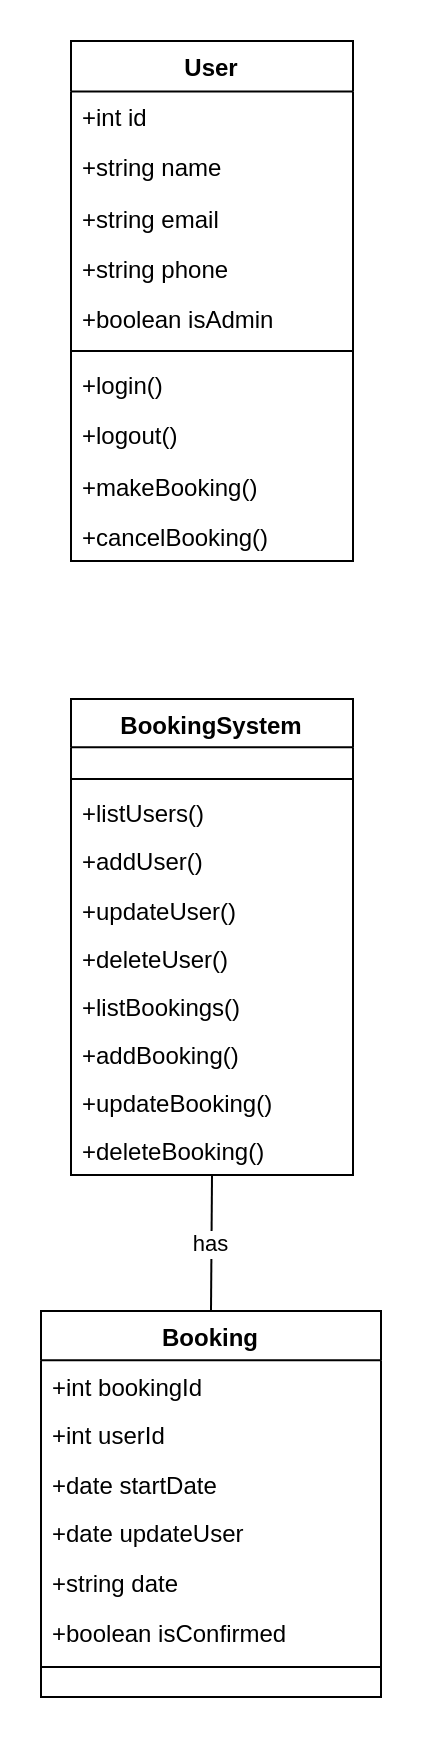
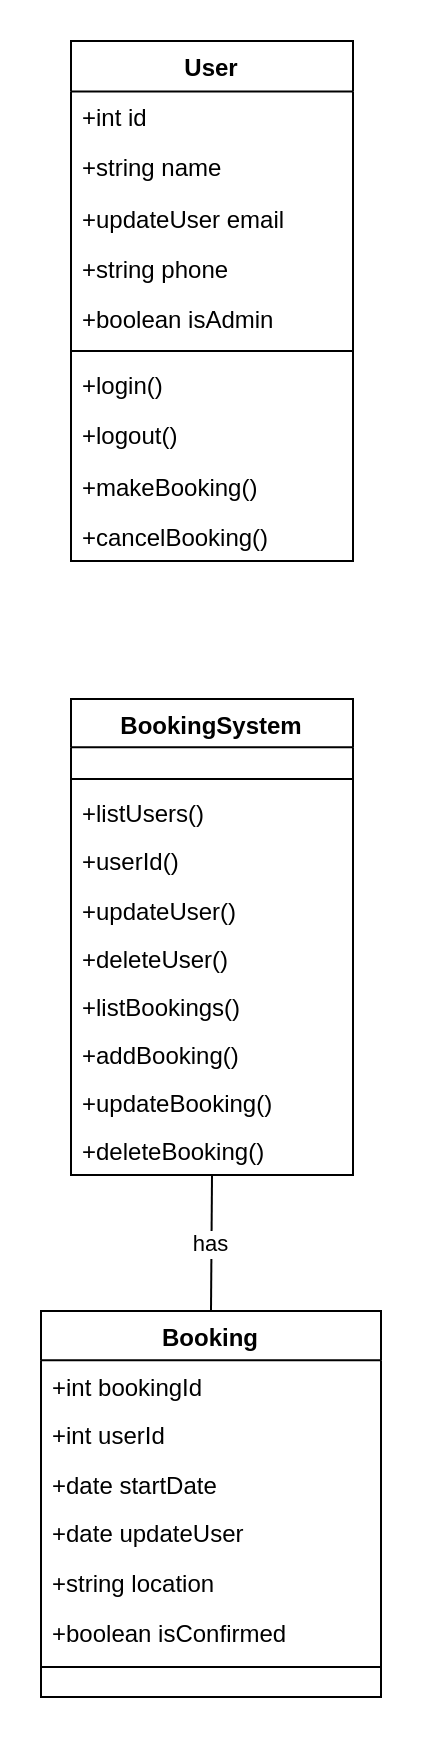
- <mxCell id="5" value="+string email" style="text;strokeColor=none;fillColor=none;align=left;verticalAlign=top;spacingLeft=4;spacingRight=4;overflow=hidden;rotatable=0;points=[[0,0.5],[1,0.5]];portConstraint=eastwest;" vertex="1" parent="2"><mxGeometry y="76" width="141" height="25" as="geometry" /></mxCell>
+ <mxCell id="5" value="+updateUser email" style="text;strokeColor=none;fillColor=none;align=left;verticalAlign=top;spacingLeft=4;spacingRight=4;overflow=hidden;rotatable=0;points=[[0,0.5],[1,0.5]];portConstraint=eastwest;" vertex="1" parent="2"><mxGeometry y="76" width="141" height="25" as="geometry" /></mxCell>
- <mxCell id="16" value="+addUser()" style="text;strokeColor=none;fillColor=none;align=left;verticalAlign=top;spacingLeft=4;spacingRight=4;overflow=hidden;rotatable=0;points=[[0,0.5],[1,0.5]];portConstraint=eastwest;" vertex="1" parent="13"><mxGeometry y="68" width="141" height="24" as="geometry" /></mxCell>
+ <mxCell id="16" value="+userId()" style="text;strokeColor=none;fillColor=none;align=left;verticalAlign=top;spacingLeft=4;spacingRight=4;overflow=hidden;rotatable=0;points=[[0,0.5],[1,0.5]];portConstraint=eastwest;" vertex="1" parent="13"><mxGeometry y="68" width="141" height="24" as="geometry" /></mxCell>
- <mxCell id="28" value="+string date" style="text;strokeColor=none;fillColor=none;align=left;verticalAlign=top;spacingLeft=4;spacingRight=4;overflow=hidden;rotatable=0;points=[[0,0.5],[1,0.5]];portConstraint=eastwest;" vertex="1" parent="23"><mxGeometry y="123" width="170" height="25" as="geometry" /></mxCell>
+ <mxCell id="28" value="+string location" style="text;strokeColor=none;fillColor=none;align=left;verticalAlign=top;spacingLeft=4;spacingRight=4;overflow=hidden;rotatable=0;points=[[0,0.5],[1,0.5]];portConstraint=eastwest;" vertex="1" parent="23"><mxGeometry y="123" width="170" height="25" as="geometry" /></mxCell>
